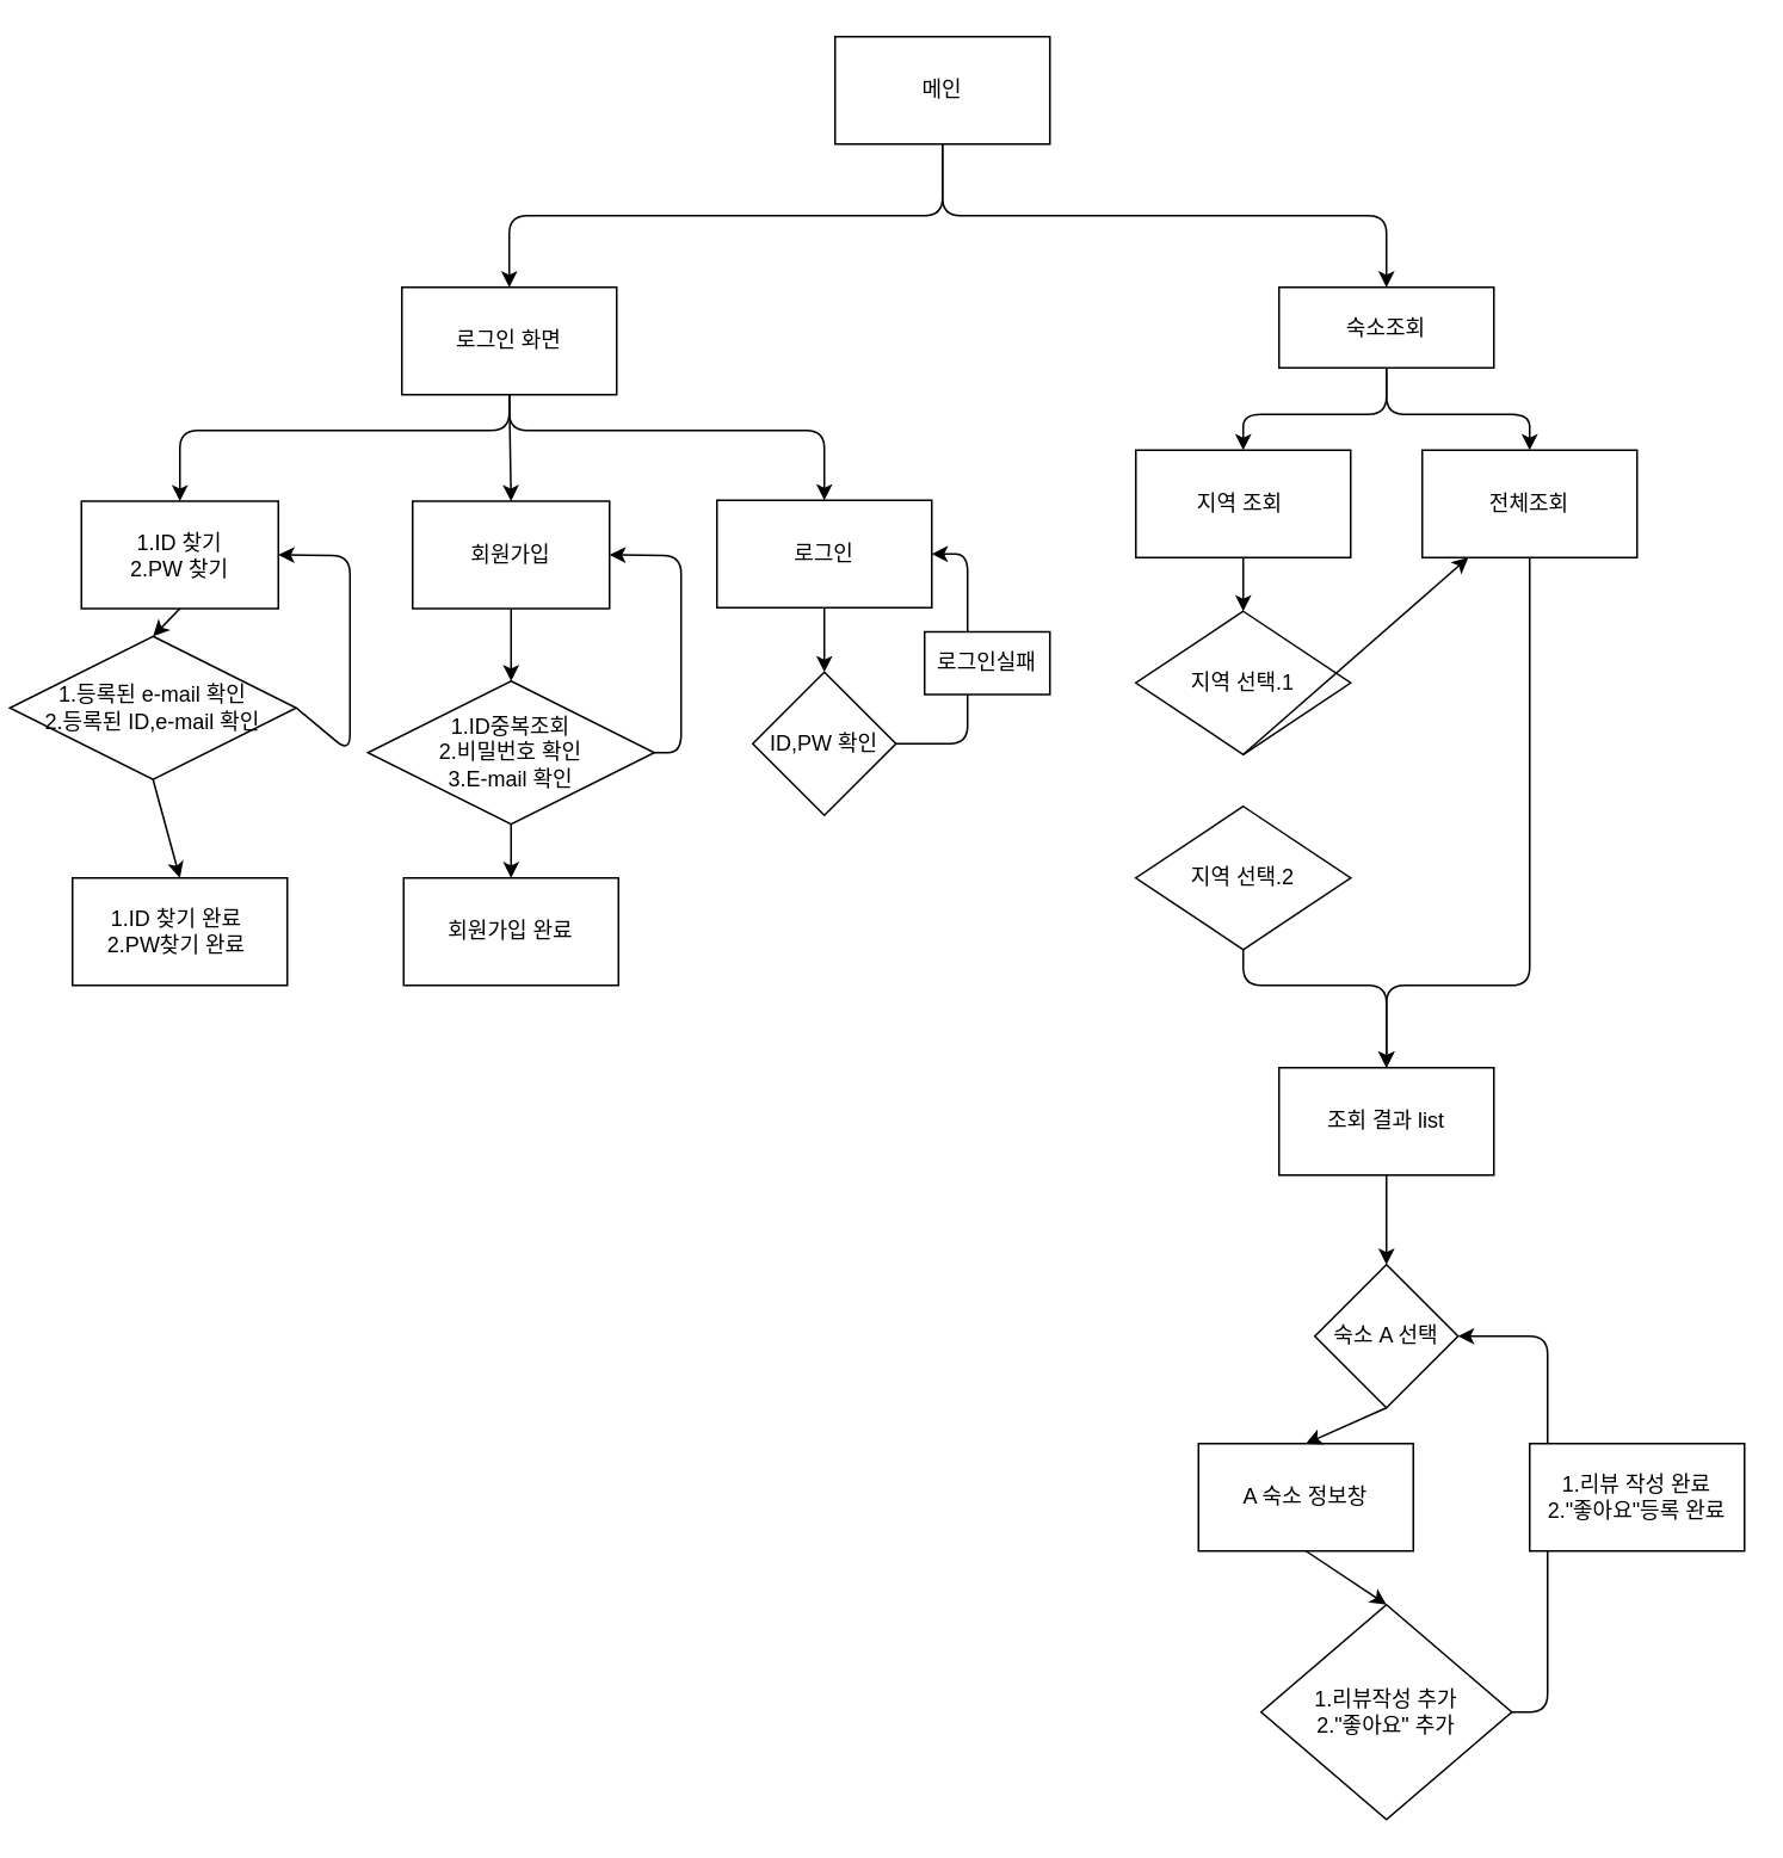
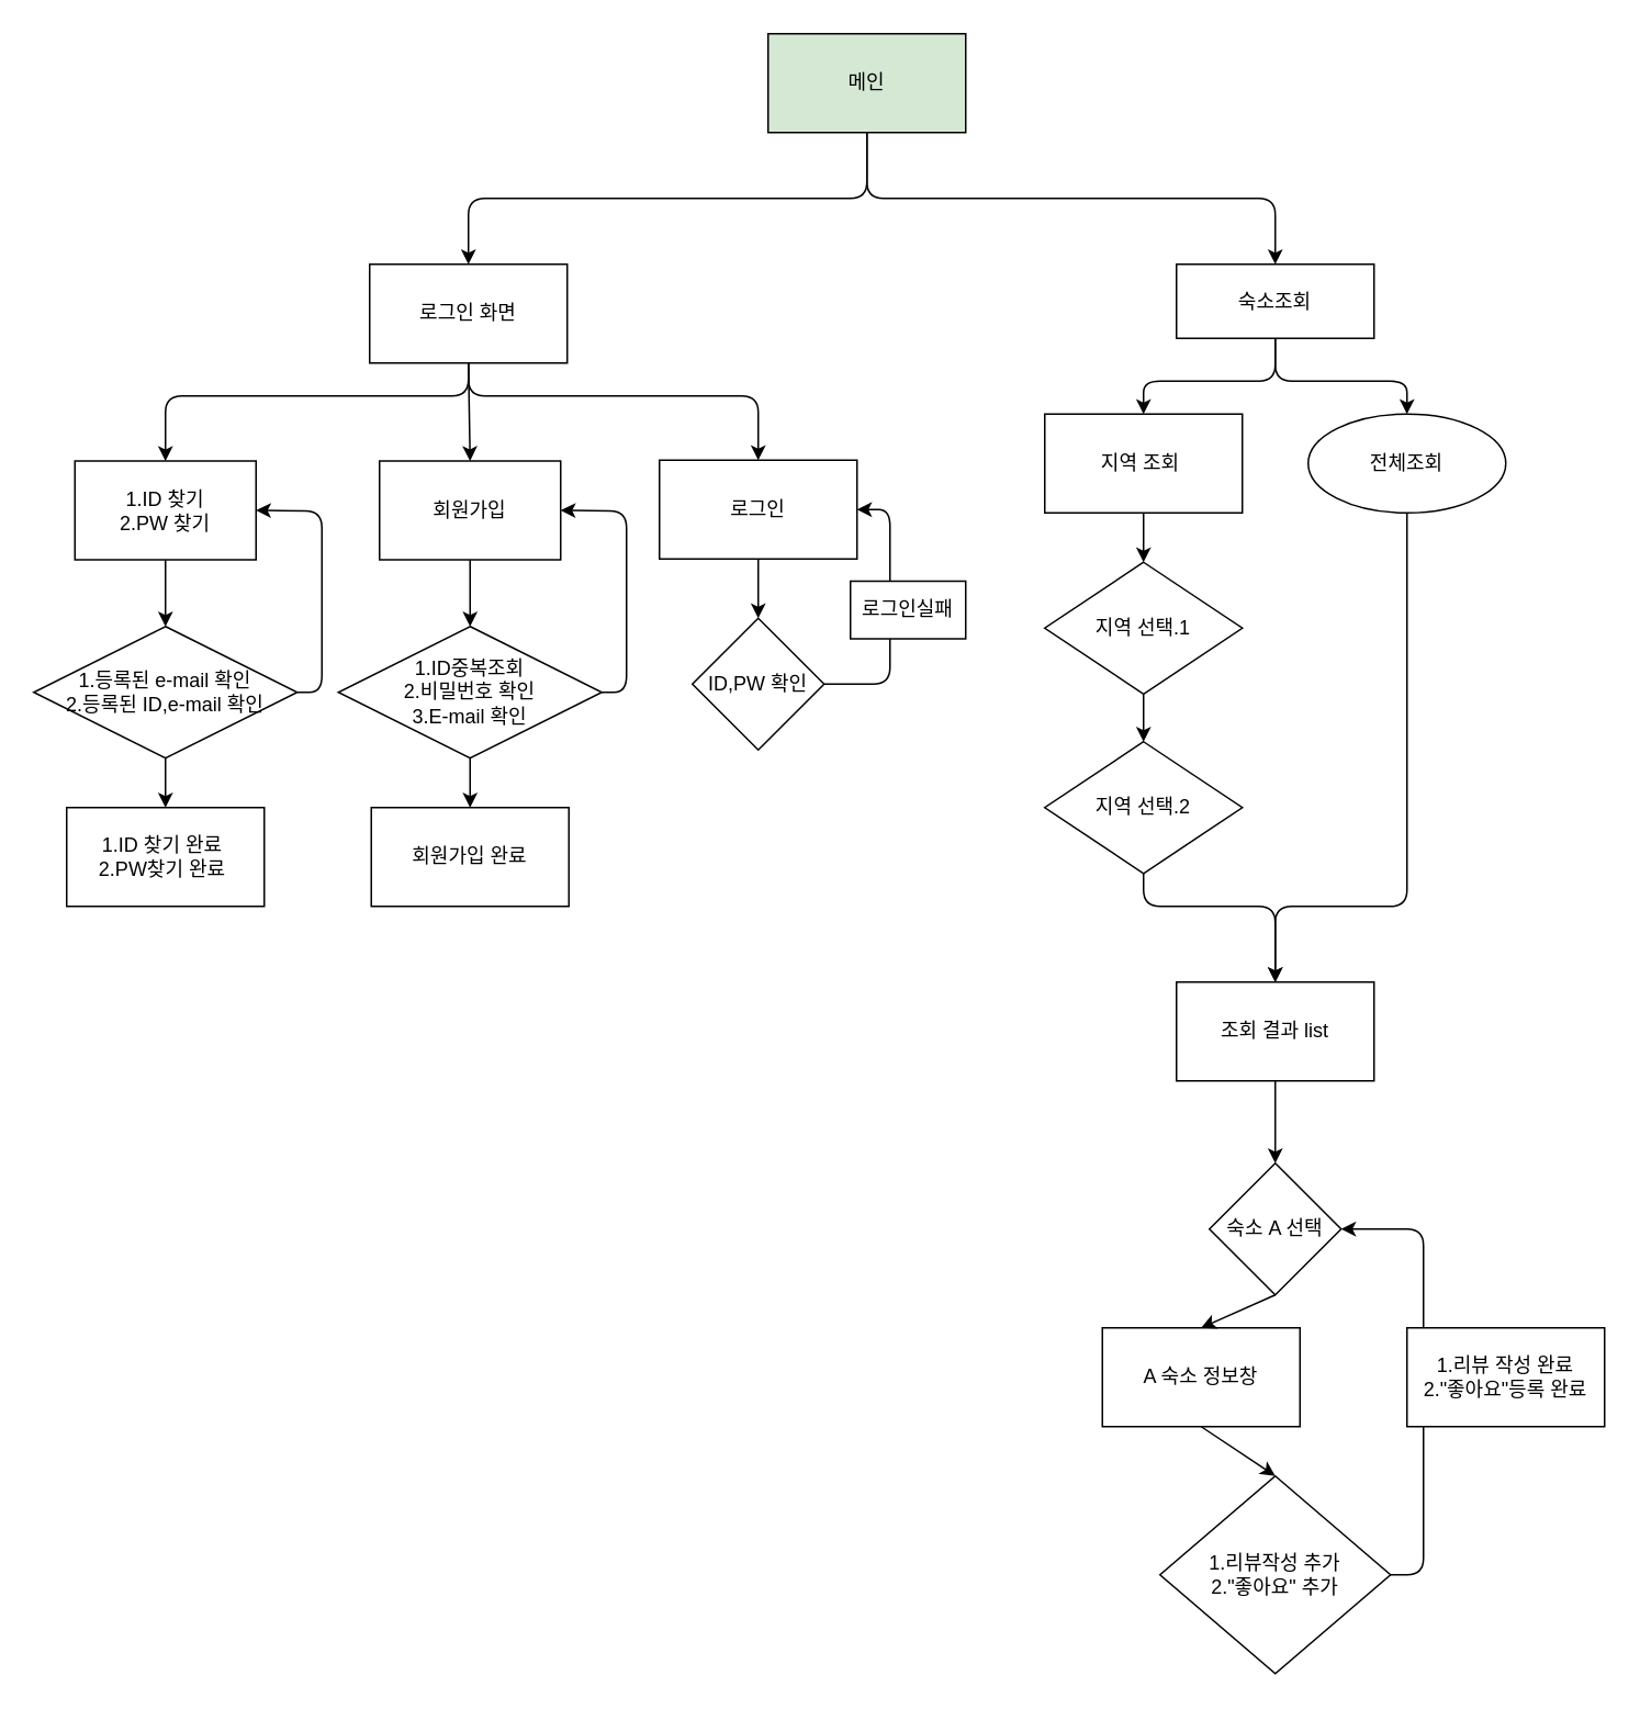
- <mxCell id="2" value="메인" style="rounded=0;whiteSpace=wrap;html=1;" vertex="1" parent="1"><mxGeometry x="466" y="20" width="120" height="60" as="geometry" /></mxCell>
+ <mxCell id="2" value="메인" style="rounded=0;whiteSpace=wrap;html=1;fillColor=#d5e8d4;" vertex="1" parent="1"><mxGeometry x="466" y="20" width="120" height="60" as="geometry" /></mxCell>
- <mxCell id="5" value="전체조회" style="rounded=0;whiteSpace=wrap;html=1;" vertex="1" parent="1"><mxGeometry x="794" y="251" width="120" height="60" as="geometry" /></mxCell>
+ <mxCell id="5" value="전체조회" style="ellipse;whiteSpace=wrap;html=1;" vertex="1" parent="1"><mxGeometry x="794" y="251" width="120" height="60" as="geometry" /></mxCell>
- <mxCell id="43" value="" style="endArrow=classic;html=1;exitX=0.5;exitY=1;exitDx=0;exitDy=0;" edge="1" parent="1" source="7" target="5"><mxGeometry width="50" height="50" relative="1" as="geometry"><mxPoint x="609" y="535" as="sourcePoint" /><mxPoint x="659" y="485" as="targetPoint" /></mxGeometry></mxCell>
+ <mxCell id="43" value="" style="endArrow=classic;html=1;exitX=0.5;exitY=1;exitDx=0;exitDy=0;entryX=0.5;entryY=0;entryDx=0;entryDy=0;" edge="1" parent="1" source="7" target="42"><mxGeometry width="50" height="50" relative="1" as="geometry"><mxPoint x="609" y="535" as="sourcePoint" /><mxPoint x="659" y="485" as="targetPoint" /></mxGeometry></mxCell>
- <mxCell id="34" value="1.등록된 e-mail 확인&lt;br&gt;2.등록된 ID,e-mail 확인&lt;br&gt;" style="rhombus;whiteSpace=wrap;html=1;" vertex="1" parent="1"><mxGeometry x="5" y="355" width="160" height="80" as="geometry" /></mxCell>
+ <mxCell id="34" value="1.등록된 e-mail 확인&lt;br&gt;2.등록된 ID,e-mail 확인&lt;br&gt;" style="rhombus;whiteSpace=wrap;html=1;" vertex="1" parent="1"><mxGeometry x="20" y="380" width="160" height="80" as="geometry" /></mxCell>
